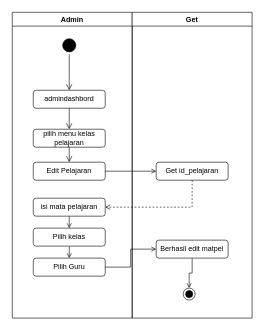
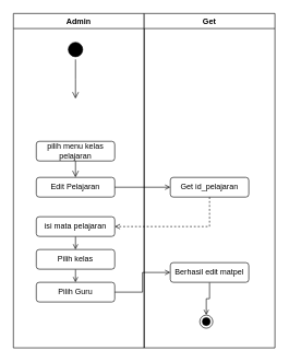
- <mxCell id="5" value="admindashbord" style="rounded=1;whiteSpace=wrap;html=1;strokeColor=#000000;" vertex="1" parent="2"><mxGeometry x="35" y="130" width="120" height="30" as="geometry" /></mxCell>
- <mxCell id="7" value="" style="edgeStyle=orthogonalEdgeStyle;html=1;verticalAlign=bottom;endArrow=open;endSize=8;strokeColor=#000000;rounded=0;entryX=0.5;entryY=0;entryDx=0;entryDy=0;exitX=0.5;exitY=1;exitDx=0;exitDy=0;" edge="1" parent="2" source="5" target="6"><mxGeometry relative="1" as="geometry"><mxPoint x="105" y="140" as="targetPoint" /><mxPoint x="105" y="80" as="sourcePoint" /></mxGeometry></mxCell>
